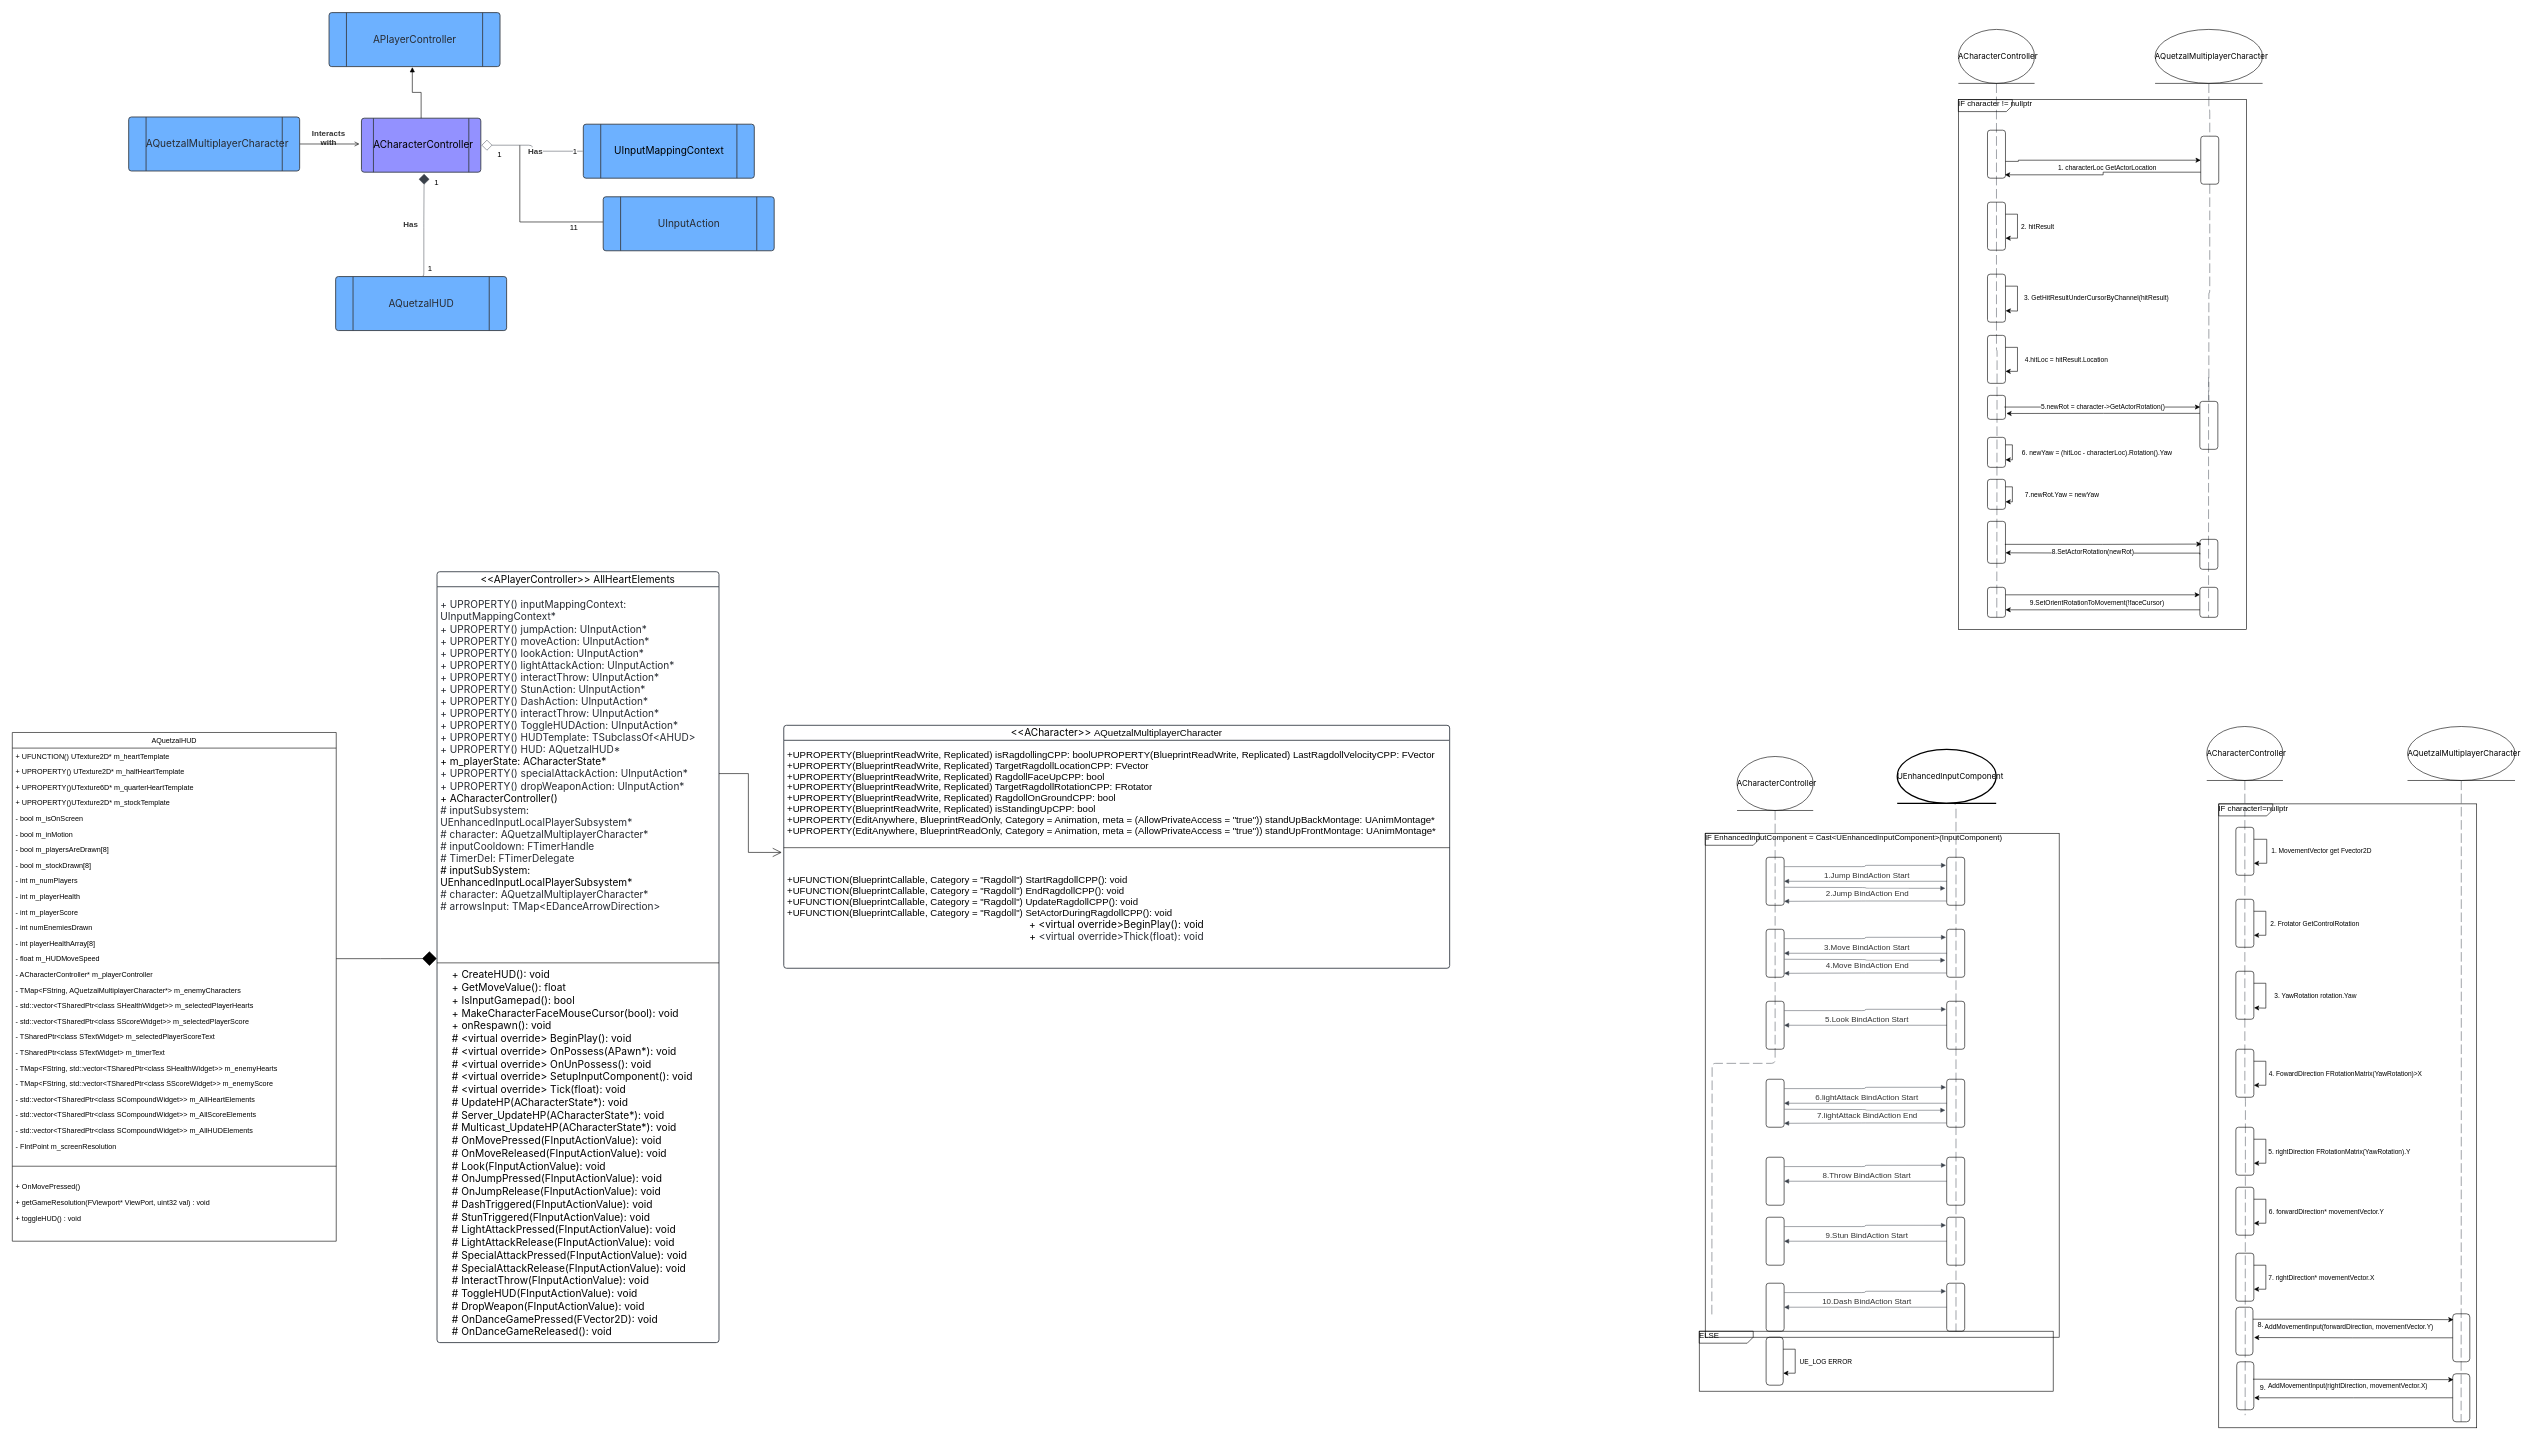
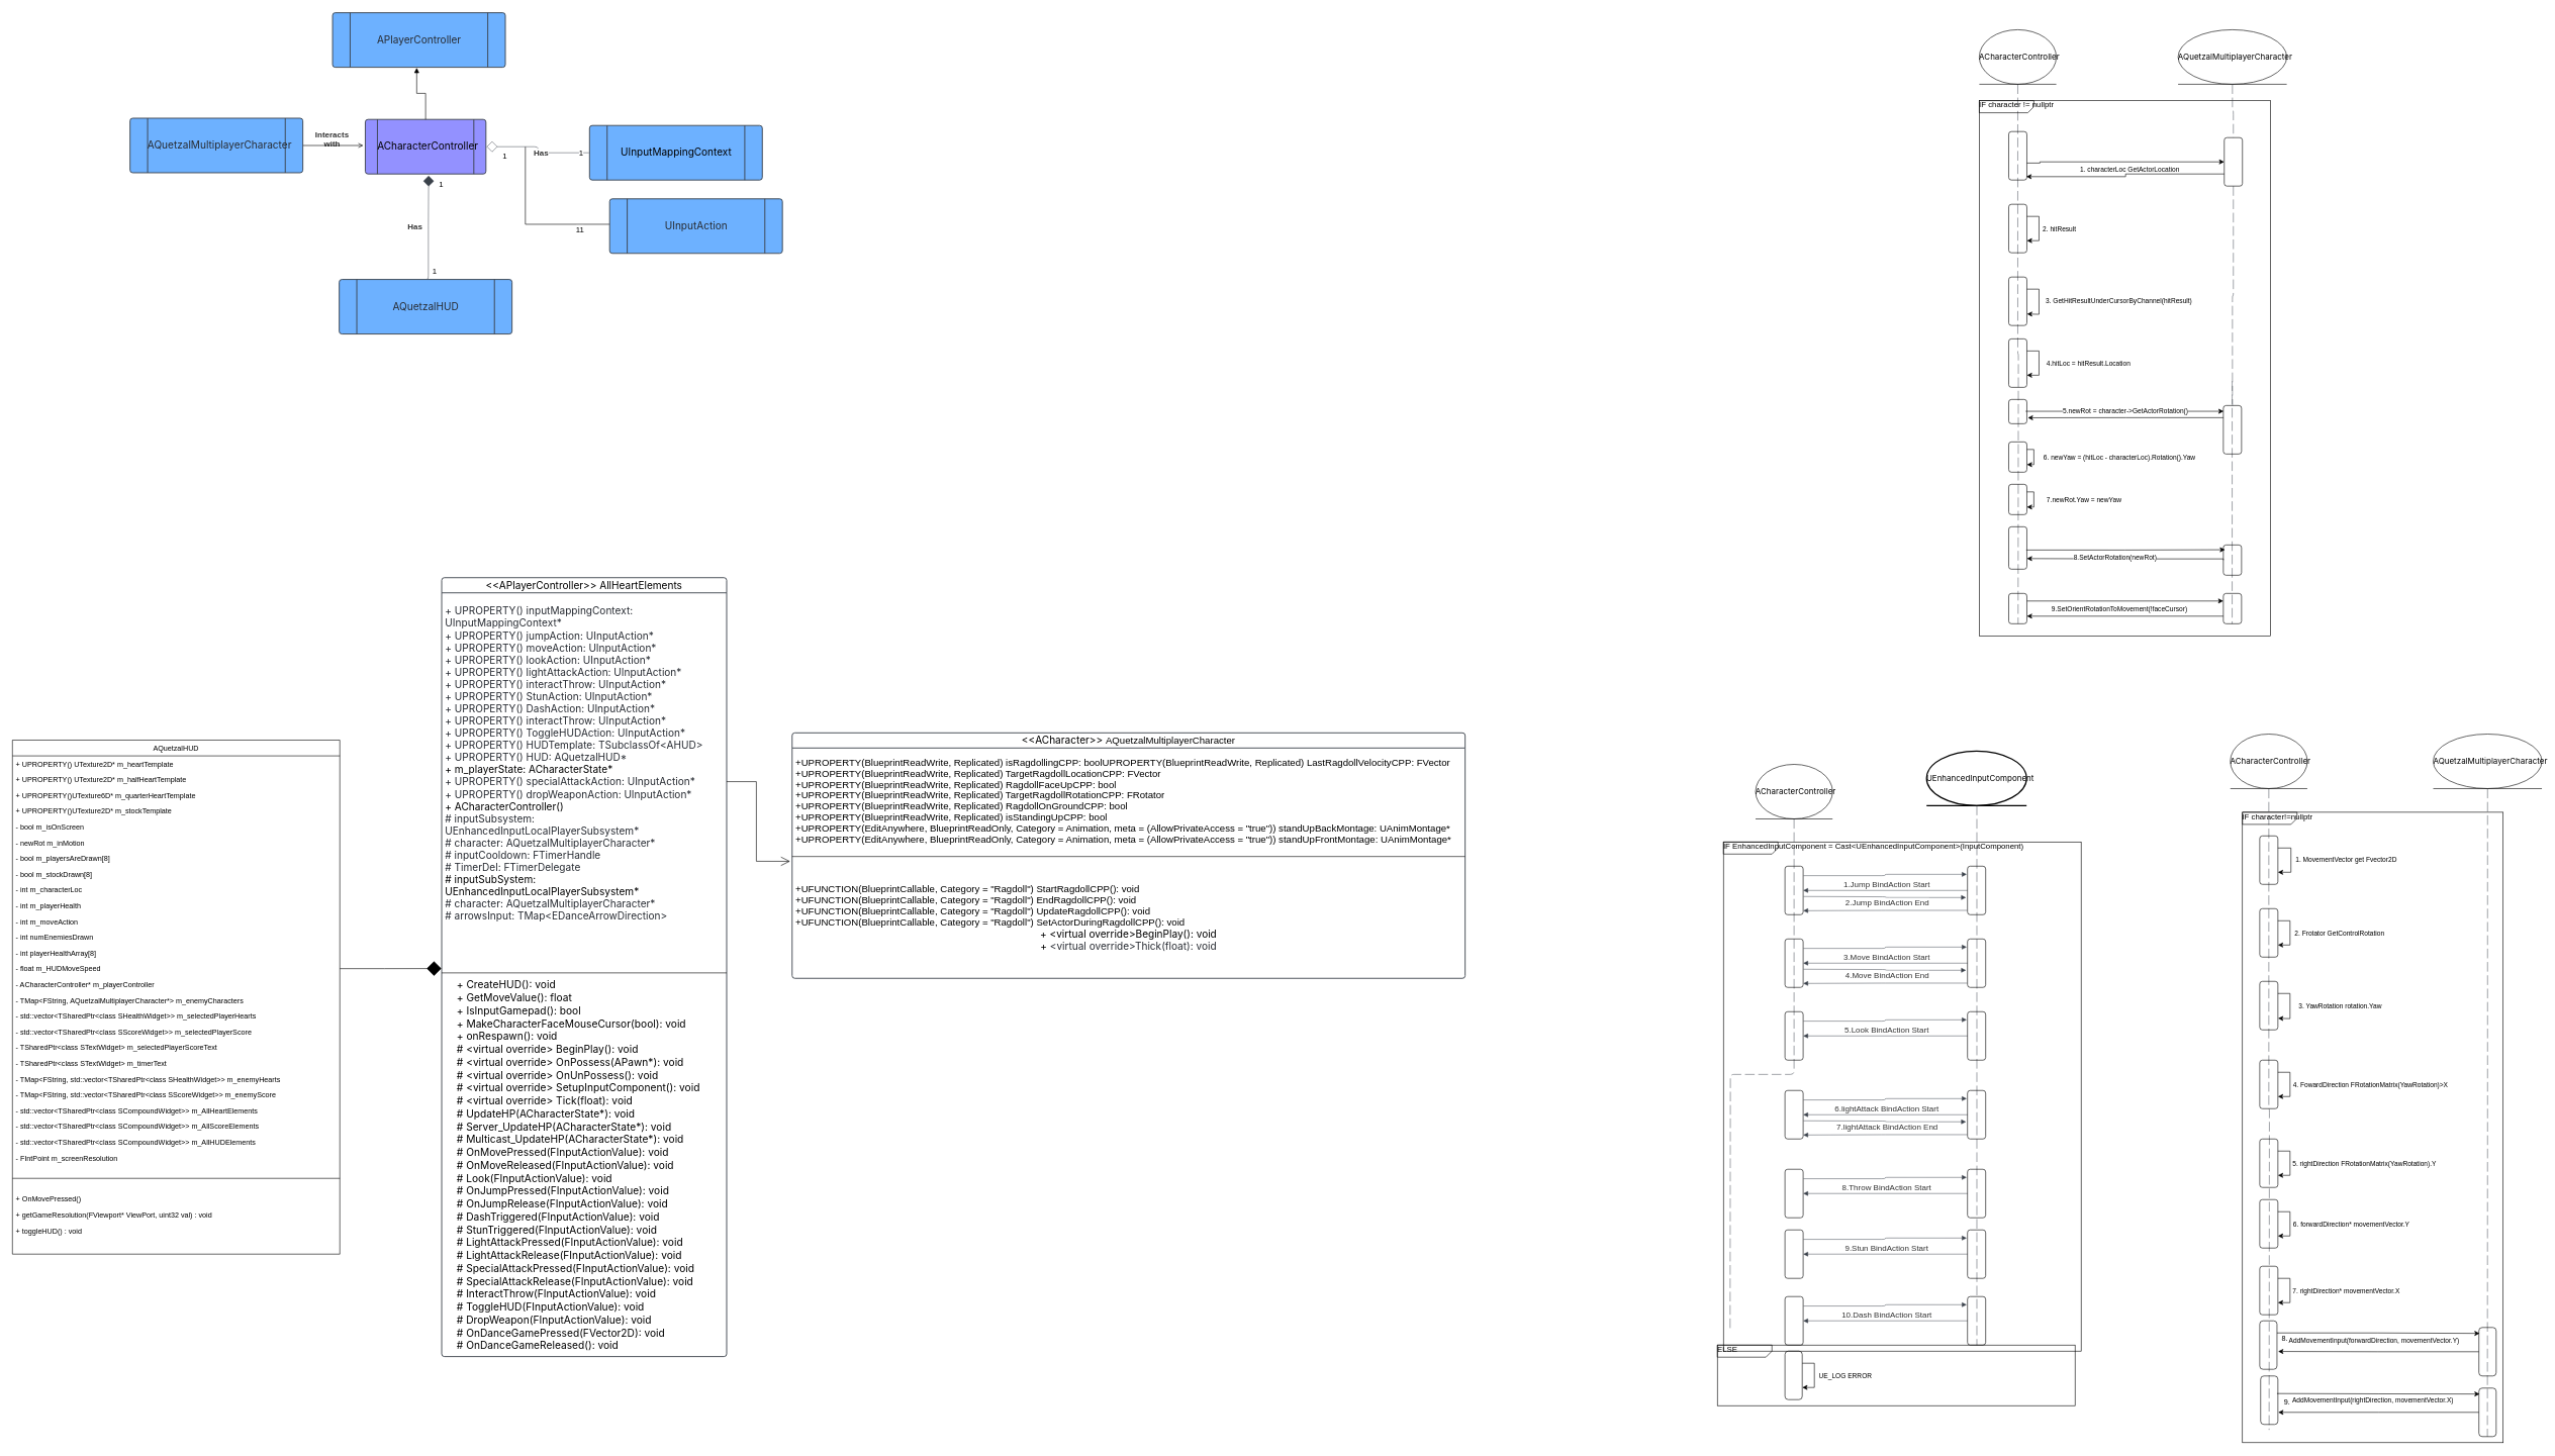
- <mxCell id="163" value="+ UFUNCTION() UTexture2D* m_heartTemplate" style="text;align=left;verticalAlign=top;spacingLeft=4;spacingRight=4;overflow=hidden;rotatable=0;points=[[0,0.5],[1,0.5]];portConstraint=eastwest;" parent="162" vertex="1"><mxGeometry y="26" width="540" height="26" as="geometry" /></mxCell>
+ <mxCell id="163" value="+ UPROPERTY() UTexture2D* m_heartTemplate" style="text;align=left;verticalAlign=top;spacingLeft=4;spacingRight=4;overflow=hidden;rotatable=0;points=[[0,0.5],[1,0.5]];portConstraint=eastwest;" parent="162" vertex="1"><mxGeometry y="26" width="540" height="26" as="geometry" /></mxCell>
- <mxCell id="25" value="UEnhancedInputComponent" style="html=1;overflow=block;blockSpacing=1;whiteSpace=wrap;shape=mxgraph.electrical.radio.microphone_1;direction=north;fontSize=13.3;fontFamily=Inter;spacing=0;strokeColor=#000000;rounded=1;absoluteArcSize=1;arcSize=9;fillColor=none;strokeWidth=2;lucidId=qJNXI6GYyZfF;" parent="1" vertex="1"><mxGeometry x="3162" y="1248" width="165" height="90" as="geometry" /></mxCell>
+ <mxCell id="25" value="UEnhancedInputComponent" style="html=1;overflow=block;blockSpacing=1;whiteSpace=wrap;shape=mxgraph.electrical.radio.microphone_1;direction=north;fontSize=13.3;fontFamily=Inter;spacing=0;strokeColor=#000000;rounded=1;absoluteArcSize=1;arcSize=9;fillColor=none;strokeWidth=2;lucidId=qJNXI6GYyZfF;" parent="1" vertex="1"><mxGeometry x="3177" y="1238" width="165" height="90" as="geometry" /></mxCell>
- <mxCell id="168" value="- bool m_inMotion" style="text;align=left;verticalAlign=top;spacingLeft=4;spacingRight=4;overflow=hidden;rotatable=0;points=[[0,0.5],[1,0.5]];portConstraint=eastwest;rounded=0;shadow=0;html=0;" parent="162" vertex="1"><mxGeometry y="156" width="540" height="26" as="geometry" /></mxCell>
+ <mxCell id="168" value="- newRot m_inMotion" style="text;align=left;verticalAlign=top;spacingLeft=4;spacingRight=4;overflow=hidden;rotatable=0;points=[[0,0.5],[1,0.5]];portConstraint=eastwest;rounded=0;shadow=0;html=0;" parent="162" vertex="1"><mxGeometry y="156" width="540" height="26" as="geometry" /></mxCell>
- <mxCell id="171" value="- int m_numPlayers" style="text;align=left;verticalAlign=top;spacingLeft=4;spacingRight=4;overflow=hidden;rotatable=0;points=[[0,0.5],[1,0.5]];portConstraint=eastwest;rounded=0;shadow=0;html=0;" parent="162" vertex="1"><mxGeometry y="234" width="540" height="26" as="geometry" /></mxCell>
+ <mxCell id="171" value="- int m_characterLoc" style="text;align=left;verticalAlign=top;spacingLeft=4;spacingRight=4;overflow=hidden;rotatable=0;points=[[0,0.5],[1,0.5]];portConstraint=eastwest;rounded=0;shadow=0;html=0;" parent="162" vertex="1"><mxGeometry y="234" width="540" height="26" as="geometry" /></mxCell>
- <mxCell id="173" value="- int m_playerScore" style="text;align=left;verticalAlign=top;spacingLeft=4;spacingRight=4;overflow=hidden;rotatable=0;points=[[0,0.5],[1,0.5]];portConstraint=eastwest;rounded=0;shadow=0;html=0;" parent="162" vertex="1"><mxGeometry y="286" width="540" height="26" as="geometry" /></mxCell>
+ <mxCell id="173" value="- int m_moveAction" style="text;align=left;verticalAlign=top;spacingLeft=4;spacingRight=4;overflow=hidden;rotatable=0;points=[[0,0.5],[1,0.5]];portConstraint=eastwest;rounded=0;shadow=0;html=0;" parent="162" vertex="1"><mxGeometry y="286" width="540" height="26" as="geometry" /></mxCell>
